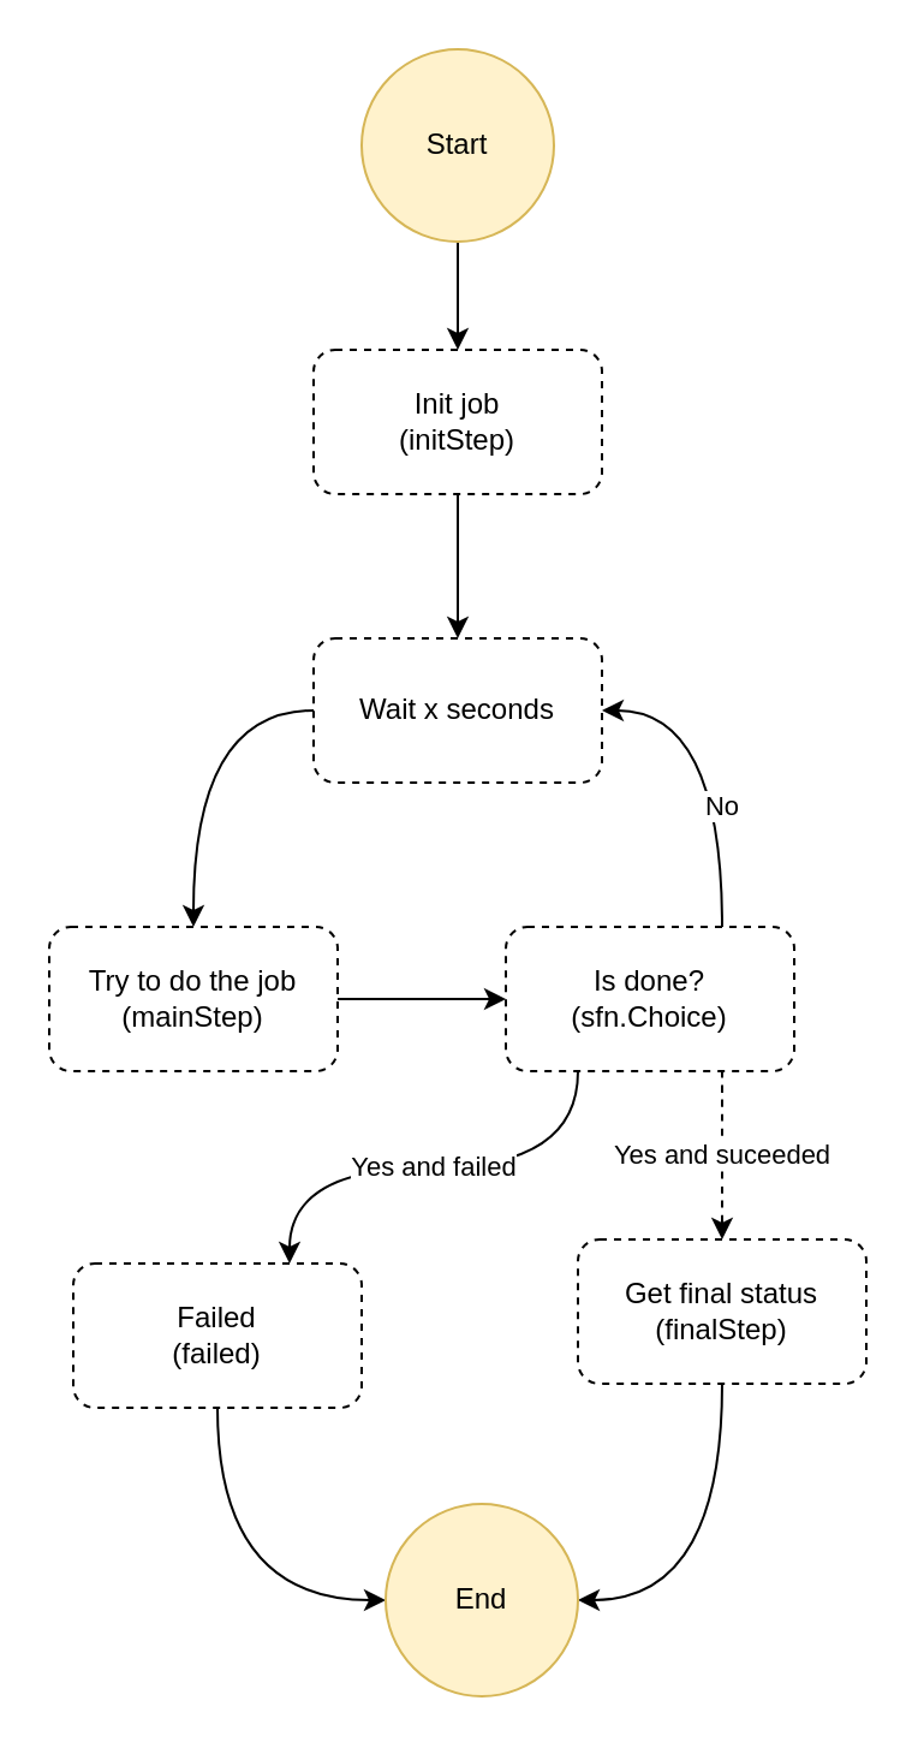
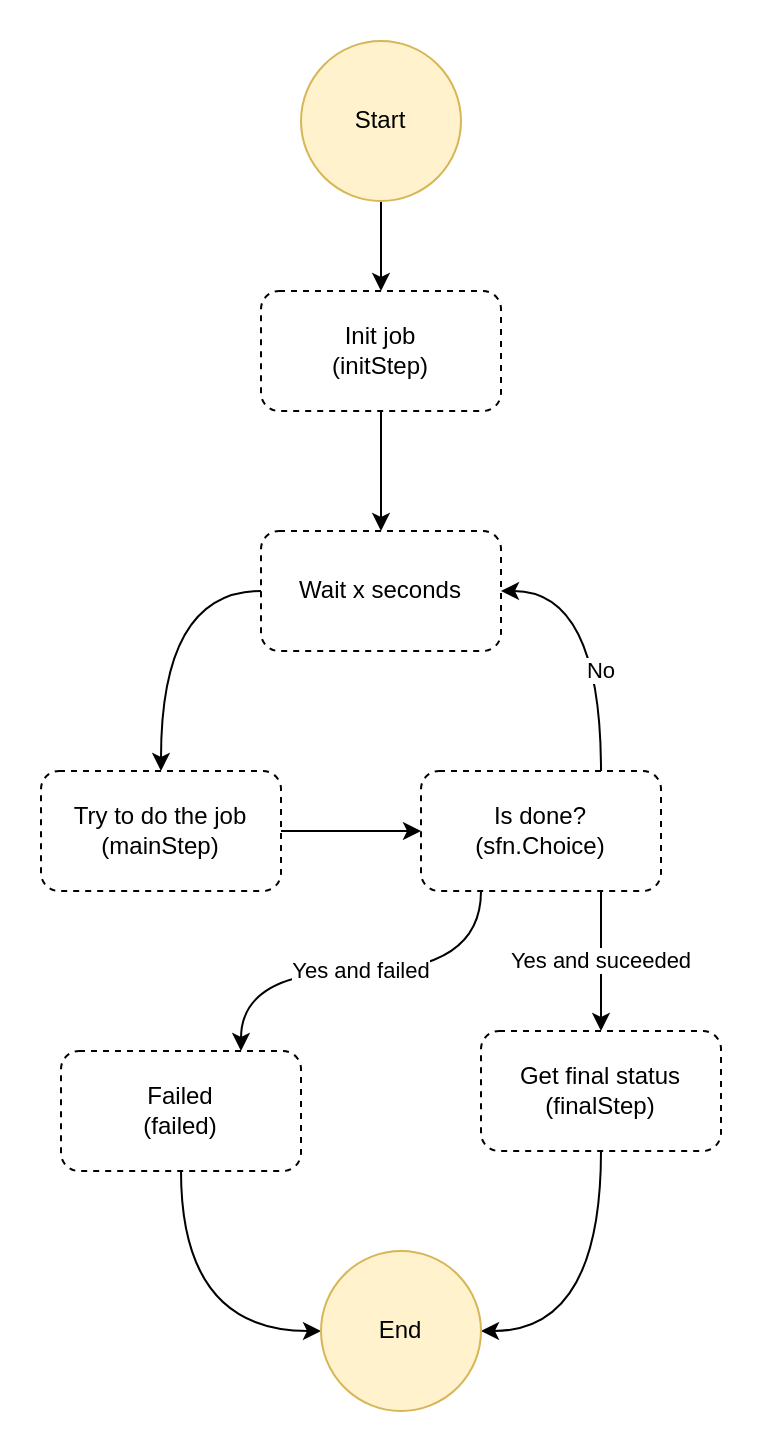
- <mxCell id="12" value="Yes and suceeded" style="edgeStyle=orthogonalEdgeStyle;curved=1;rounded=0;orthogonalLoop=1;jettySize=auto;html=1;exitX=0.75;exitY=1;exitDx=0;exitDy=0;entryX=0.5;entryY=0;entryDx=0;entryDy=0;dashed=1;" edge="1" parent="1" source="13" target="17"><mxGeometry relative="1" as="geometry" /></mxCell>
+ <mxCell id="12" value="Yes and suceeded" style="edgeStyle=orthogonalEdgeStyle;curved=1;rounded=0;orthogonalLoop=1;jettySize=auto;html=1;exitX=0.75;exitY=1;exitDx=0;exitDy=0;entryX=0.5;entryY=0;entryDx=0;entryDy=0;" edge="1" parent="1" source="13" target="17"><mxGeometry relative="1" as="geometry" /></mxCell>
